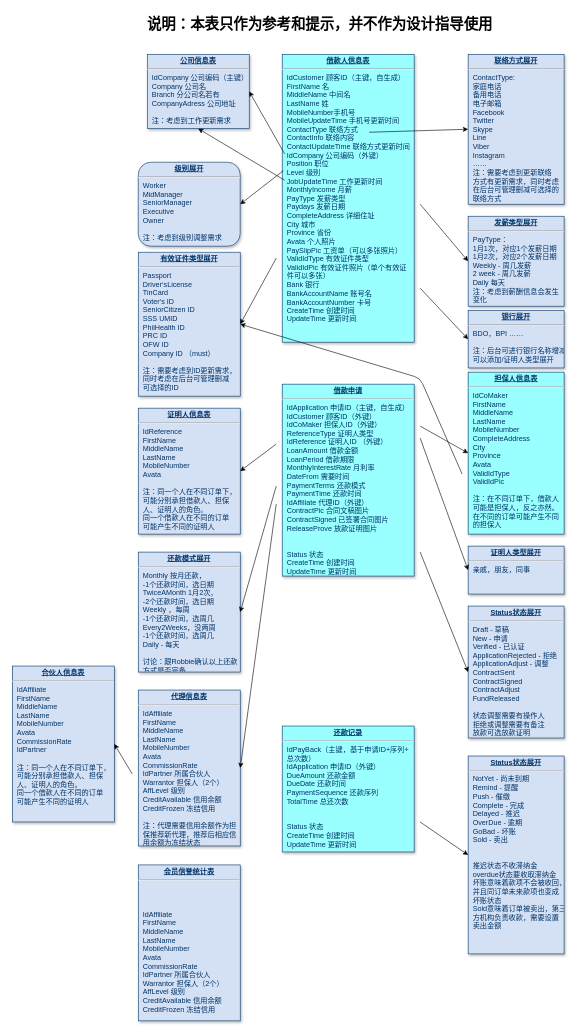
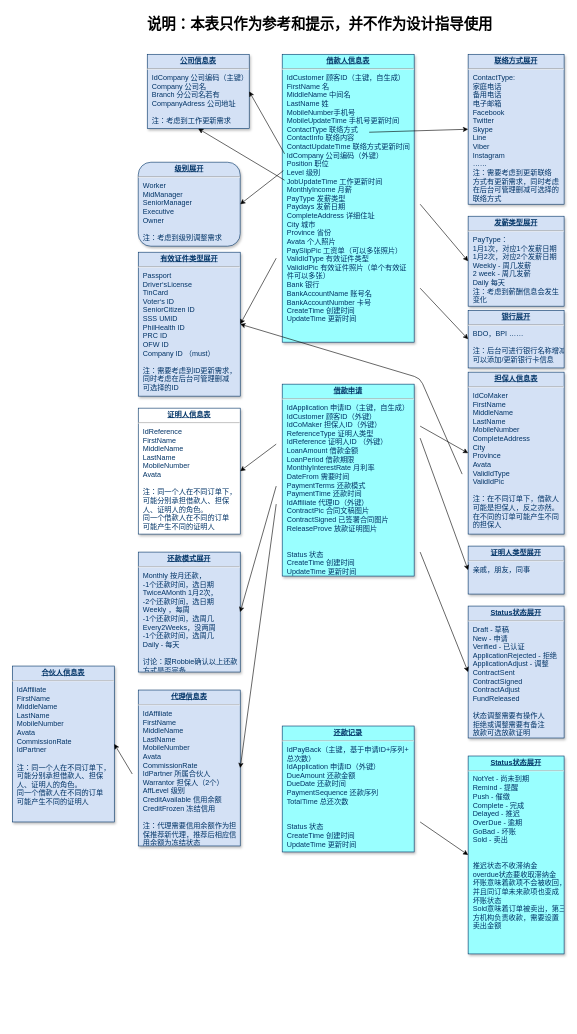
- <mxCell id="23" value="&lt;p style=&quot;margin: 0px ; margin-top: 4px ; text-align: center ; text-decoration: underline&quot;&gt;&lt;b&gt;银行展开&lt;/b&gt;&lt;/p&gt;&lt;hr&gt;&lt;p style=&quot;margin: 0px ; margin-left: 8px&quot;&gt;BDO，BPI ……&lt;/p&gt;&lt;p style=&quot;margin: 0px ; margin-left: 8px&quot;&gt;&lt;br&gt;&lt;/p&gt;&lt;p style=&quot;margin: 0px ; margin-left: 8px&quot;&gt;注：后台可进行银行名称增减&lt;/p&gt;&lt;p style=&quot;margin: 0px ; margin-left: 8px&quot;&gt;可以添加/证明人类型展开&lt;/p&gt;" style="verticalAlign=top;align=left;overflow=fill;fontSize=12;fontFamily=Helvetica;html=1;strokeColor=#003366;shadow=1;fillColor=#D4E1F5;fontColor=#003366" vertex="1" parent="1"><mxGeometry x="780" y="517" width="160" height="96" as="geometry" /></mxCell>
+ <mxCell id="23" value="&lt;p style=&quot;margin: 0px ; margin-top: 4px ; text-align: center ; text-decoration: underline&quot;&gt;&lt;b&gt;银行展开&lt;/b&gt;&lt;/p&gt;&lt;hr&gt;&lt;p style=&quot;margin: 0px ; margin-left: 8px&quot;&gt;BDO，BPI ……&lt;/p&gt;&lt;p style=&quot;margin: 0px ; margin-left: 8px&quot;&gt;&lt;br&gt;&lt;/p&gt;&lt;p style=&quot;margin: 0px ; margin-left: 8px&quot;&gt;注：后台可进行银行名称增减&lt;/p&gt;&lt;p style=&quot;margin: 0px ; margin-left: 8px&quot;&gt;可以添加/更新银行卡信息&lt;/p&gt;" style="verticalAlign=top;align=left;overflow=fill;fontSize=12;fontFamily=Helvetica;html=1;strokeColor=#003366;shadow=1;fillColor=#D4E1F5;fontColor=#003366" vertex="1" parent="1"><mxGeometry x="780" y="517" width="160" height="96" as="geometry" /></mxCell>
- <mxCell id="8" value="&lt;p style=&quot;margin: 0px ; margin-top: 4px ; text-align: center ; text-decoration: underline&quot;&gt;&lt;strong&gt;担保人信息表&lt;/strong&gt;&lt;/p&gt;&lt;hr&gt;&lt;p style=&quot;margin: 0px ; margin-left: 8px&quot;&gt;IdCoMaker&lt;br&gt;&lt;/p&gt;&lt;p style=&quot;margin: 0px ; margin-left: 8px&quot;&gt;FirstName&lt;/p&gt;&lt;p style=&quot;margin: 0px ; margin-left: 8px&quot;&gt;MiddleName&lt;/p&gt;&lt;p style=&quot;margin: 0px ; margin-left: 8px&quot;&gt;LastName&lt;/p&gt;&lt;p style=&quot;margin: 0px ; margin-left: 8px&quot;&gt;MobileNumber&lt;/p&gt;&lt;p style=&quot;margin: 0px ; margin-left: 8px&quot;&gt;CompleteAddress&lt;/p&gt;&lt;p style=&quot;margin: 0px ; margin-left: 8px&quot;&gt;City&lt;/p&gt;&lt;p style=&quot;margin: 0px ; margin-left: 8px&quot;&gt;Province&lt;/p&gt;&lt;p style=&quot;margin: 0px ; margin-left: 8px&quot;&gt;Avata&lt;/p&gt;&lt;p style=&quot;margin: 0px ; margin-left: 8px&quot;&gt;ValidIdType&lt;/p&gt;&lt;p style=&quot;margin: 0px ; margin-left: 8px&quot;&gt;ValidIdPic&lt;/p&gt;&lt;p style=&quot;margin: 0px ; margin-left: 8px&quot;&gt;&lt;br&gt;&lt;/p&gt;&lt;p style=&quot;margin: 0px ; margin-left: 8px&quot;&gt;注：在不同订单下，借款人&lt;/p&gt;&lt;p style=&quot;margin: 0px ; margin-left: 8px&quot;&gt;可能是担保人，反之亦然。&lt;/p&gt;&lt;p style=&quot;margin: 0px ; margin-left: 8px&quot;&gt;在不同的订单可能产生不同&lt;/p&gt;&lt;p style=&quot;margin: 0px ; margin-left: 8px&quot;&gt;的担保人&lt;/p&gt;" style="verticalAlign=top;align=left;overflow=fill;fontSize=12;fontFamily=Helvetica;html=1;strokeColor=#003366;shadow=1;fillColor=#99ffff;fontColor=#003366;" vertex="1" parent="1"><mxGeometry x="780" y="620" width="160" height="270" as="geometry" /></mxCell>
+ <mxCell id="8" value="&lt;p style=&quot;margin: 0px ; margin-top: 4px ; text-align: center ; text-decoration: underline&quot;&gt;&lt;strong&gt;担保人信息表&lt;/strong&gt;&lt;/p&gt;&lt;hr&gt;&lt;p style=&quot;margin: 0px ; margin-left: 8px&quot;&gt;IdCoMaker&lt;br&gt;&lt;/p&gt;&lt;p style=&quot;margin: 0px ; margin-left: 8px&quot;&gt;FirstName&lt;/p&gt;&lt;p style=&quot;margin: 0px ; margin-left: 8px&quot;&gt;MiddleName&lt;/p&gt;&lt;p style=&quot;margin: 0px ; margin-left: 8px&quot;&gt;LastName&lt;/p&gt;&lt;p style=&quot;margin: 0px ; margin-left: 8px&quot;&gt;MobileNumber&lt;/p&gt;&lt;p style=&quot;margin: 0px ; margin-left: 8px&quot;&gt;CompleteAddress&lt;/p&gt;&lt;p style=&quot;margin: 0px ; margin-left: 8px&quot;&gt;City&lt;/p&gt;&lt;p style=&quot;margin: 0px ; margin-left: 8px&quot;&gt;Province&lt;/p&gt;&lt;p style=&quot;margin: 0px ; margin-left: 8px&quot;&gt;Avata&lt;/p&gt;&lt;p style=&quot;margin: 0px ; margin-left: 8px&quot;&gt;ValidIdType&lt;/p&gt;&lt;p style=&quot;margin: 0px ; margin-left: 8px&quot;&gt;ValidIdPic&lt;/p&gt;&lt;p style=&quot;margin: 0px ; margin-left: 8px&quot;&gt;&lt;br&gt;&lt;/p&gt;&lt;p style=&quot;margin: 0px ; margin-left: 8px&quot;&gt;注：在不同订单下，借款人&lt;/p&gt;&lt;p style=&quot;margin: 0px ; margin-left: 8px&quot;&gt;可能是担保人，反之亦然。&lt;/p&gt;&lt;p style=&quot;margin: 0px ; margin-left: 8px&quot;&gt;在不同的订单可能产生不同&lt;/p&gt;&lt;p style=&quot;margin: 0px ; margin-left: 8px&quot;&gt;的担保人&lt;/p&gt;" style="verticalAlign=top;align=left;overflow=fill;fontSize=12;fontFamily=Helvetica;html=1;strokeColor=#003366;shadow=1;fillColor=#D4E1F5;fontColor=#003366" vertex="1" parent="1"><mxGeometry x="780" y="620" width="160" height="270" as="geometry" /></mxCell>
- <mxCell id="18" value="&lt;p style=&quot;margin: 0px ; margin-top: 4px ; text-align: center ; text-decoration: underline&quot;&gt;&lt;b&gt;证明人信息表&lt;/b&gt;&lt;/p&gt;&lt;hr&gt;&lt;p style=&quot;margin: 0px ; margin-left: 8px&quot;&gt;IdReference&lt;br&gt;&lt;/p&gt;&lt;p style=&quot;margin: 0px ; margin-left: 8px&quot;&gt;FirstName&lt;/p&gt;&lt;p style=&quot;margin: 0px ; margin-left: 8px&quot;&gt;MiddleName&lt;/p&gt;&lt;p style=&quot;margin: 0px ; margin-left: 8px&quot;&gt;LastName&lt;/p&gt;&lt;p style=&quot;margin: 0px ; margin-left: 8px&quot;&gt;MobileNumber&lt;/p&gt;&lt;p style=&quot;margin: 0px ; margin-left: 8px&quot;&gt;Avata&lt;/p&gt;&lt;p style=&quot;margin: 0px ; margin-left: 8px&quot;&gt;&lt;br&gt;&lt;/p&gt;&lt;p style=&quot;margin: 0px ; margin-left: 8px&quot;&gt;注：同一个人&lt;span&gt;在不同订单下，&lt;/span&gt;&lt;/p&gt;&lt;p style=&quot;margin: 0px ; margin-left: 8px&quot;&gt;&lt;span&gt;可能分别承担借款人、&lt;/span&gt;&lt;span&gt;担保&lt;/span&gt;&lt;/p&gt;&lt;p style=&quot;margin: 0px ; margin-left: 8px&quot;&gt;&lt;span&gt;人、证明人的角色&lt;/span&gt;&lt;span&gt;。&lt;br&gt;&lt;/span&gt;&lt;/p&gt;&lt;p style=&quot;margin: 0px ; margin-left: 8px&quot;&gt;&lt;span&gt;同一个借款人在不同的订单&lt;/span&gt;&lt;/p&gt;&lt;p style=&quot;margin: 0px ; margin-left: 8px&quot;&gt;&lt;span&gt;可能产生不同的证明人&lt;/span&gt;&lt;/p&gt;" style="verticalAlign=top;align=left;overflow=fill;fontSize=12;fontFamily=Helvetica;html=1;strokeColor=#003366;shadow=1;fillColor=#D4E1F5;fontColor=#003366" vertex="1" parent="1"><mxGeometry x="230" y="680" width="170" height="210" as="geometry" /></mxCell>
+ <mxCell id="18" value="&lt;p style=&quot;margin: 0px ; margin-top: 4px ; text-align: center ; text-decoration: underline&quot;&gt;&lt;b&gt;证明人信息表&lt;/b&gt;&lt;/p&gt;&lt;hr&gt;&lt;p style=&quot;margin: 0px ; margin-left: 8px&quot;&gt;IdReference&lt;br&gt;&lt;/p&gt;&lt;p style=&quot;margin: 0px ; margin-left: 8px&quot;&gt;FirstName&lt;/p&gt;&lt;p style=&quot;margin: 0px ; margin-left: 8px&quot;&gt;MiddleName&lt;/p&gt;&lt;p style=&quot;margin: 0px ; margin-left: 8px&quot;&gt;LastName&lt;/p&gt;&lt;p style=&quot;margin: 0px ; margin-left: 8px&quot;&gt;MobileNumber&lt;/p&gt;&lt;p style=&quot;margin: 0px ; margin-left: 8px&quot;&gt;Avata&lt;/p&gt;&lt;p style=&quot;margin: 0px ; margin-left: 8px&quot;&gt;&lt;br&gt;&lt;/p&gt;&lt;p style=&quot;margin: 0px ; margin-left: 8px&quot;&gt;注：同一个人&lt;span&gt;在不同订单下，&lt;/span&gt;&lt;/p&gt;&lt;p style=&quot;margin: 0px ; margin-left: 8px&quot;&gt;&lt;span&gt;可能分别承担借款人、&lt;/span&gt;&lt;span&gt;担保&lt;/span&gt;&lt;/p&gt;&lt;p style=&quot;margin: 0px ; margin-left: 8px&quot;&gt;&lt;span&gt;人、证明人的角色&lt;/span&gt;&lt;span&gt;。&lt;br&gt;&lt;/span&gt;&lt;/p&gt;&lt;p style=&quot;margin: 0px ; margin-left: 8px&quot;&gt;&lt;span&gt;同一个借款人在不同的订单&lt;/span&gt;&lt;/p&gt;&lt;p style=&quot;margin: 0px ; margin-left: 8px&quot;&gt;&lt;span&gt;可能产生不同的证明人&lt;/span&gt;&lt;/p&gt;" style="verticalAlign=top;align=left;overflow=fill;fontSize=12;fontFamily=Helvetica;html=1;strokeColor=#003366;shadow=1;fillColor=#ffffff;fontColor=#003366;" vertex="1" parent="1"><mxGeometry x="230" y="680" width="170" height="210" as="geometry" /></mxCell>
- <mxCell id="34" value="&lt;p style=&quot;margin: 0px ; margin-top: 4px ; text-align: center ; text-decoration: underline&quot;&gt;&lt;b&gt;Status状态展开&lt;/b&gt;&lt;/p&gt;&lt;hr&gt;&lt;p style=&quot;margin: 0px ; margin-left: 8px&quot;&gt;NotYet - 尚未到期&lt;/p&gt;&lt;p style=&quot;margin: 0px ; margin-left: 8px&quot;&gt;Remind - 提醒&lt;/p&gt;&lt;p style=&quot;margin: 0px ; margin-left: 8px&quot;&gt;Push - 催缴&lt;/p&gt;&lt;p style=&quot;margin: 0px ; margin-left: 8px&quot;&gt;Complete - 完成&lt;/p&gt;&lt;p style=&quot;margin: 0px ; margin-left: 8px&quot;&gt;Delayed - 推迟&lt;/p&gt;&lt;p style=&quot;margin: 0px ; margin-left: 8px&quot;&gt;OverDue - 逾期&lt;/p&gt;&lt;p style=&quot;margin: 0px ; margin-left: 8px&quot;&gt;GoBad - 坏账&lt;/p&gt;&lt;p style=&quot;margin: 0px ; margin-left: 8px&quot;&gt;Sold - 卖出&lt;/p&gt;&lt;p style=&quot;margin: 0px ; margin-left: 8px&quot;&gt;&lt;br&gt;&lt;/p&gt;&lt;p style=&quot;margin: 0px ; margin-left: 8px&quot;&gt;&lt;br&gt;&lt;/p&gt;&lt;p style=&quot;margin: 0px ; margin-left: 8px&quot;&gt;推迟状态不收滞纳金&lt;/p&gt;&lt;p style=&quot;margin: 0px ; margin-left: 8px&quot;&gt;overdue状态要收取滞纳金&lt;/p&gt;&lt;p style=&quot;margin: 0px ; margin-left: 8px&quot;&gt;坏账意味着款项不会被收回，&lt;/p&gt;&lt;p style=&quot;margin: 0px ; margin-left: 8px&quot;&gt;并且同订单未来款项也变成&lt;/p&gt;&lt;p style=&quot;margin: 0px ; margin-left: 8px&quot;&gt;坏账状态&lt;/p&gt;&lt;p style=&quot;margin: 0px ; margin-left: 8px&quot;&gt;Sold意味着订单被卖出，第三&lt;/p&gt;&lt;p style=&quot;margin: 0px ; margin-left: 8px&quot;&gt;方机构负责收款，需要设置&lt;/p&gt;&lt;p style=&quot;margin: 0px ; margin-left: 8px&quot;&gt;卖出金额&lt;/p&gt;" style="verticalAlign=top;align=left;overflow=fill;fontSize=12;fontFamily=Helvetica;html=1;strokeColor=#003366;shadow=1;fillColor=#D4E1F5;fontColor=#003366" vertex="1" parent="1"><mxGeometry x="780" y="1260" width="160" height="330" as="geometry" /></mxCell>
+ <mxCell id="34" value="&lt;p style=&quot;margin: 0px ; margin-top: 4px ; text-align: center ; text-decoration: underline&quot;&gt;&lt;b&gt;Status状态展开&lt;/b&gt;&lt;/p&gt;&lt;hr&gt;&lt;p style=&quot;margin: 0px ; margin-left: 8px&quot;&gt;NotYet - 尚未到期&lt;/p&gt;&lt;p style=&quot;margin: 0px ; margin-left: 8px&quot;&gt;Remind - 提醒&lt;/p&gt;&lt;p style=&quot;margin: 0px ; margin-left: 8px&quot;&gt;Push - 催缴&lt;/p&gt;&lt;p style=&quot;margin: 0px ; margin-left: 8px&quot;&gt;Complete - 完成&lt;/p&gt;&lt;p style=&quot;margin: 0px ; margin-left: 8px&quot;&gt;Delayed - 推迟&lt;/p&gt;&lt;p style=&quot;margin: 0px ; margin-left: 8px&quot;&gt;OverDue - 逾期&lt;/p&gt;&lt;p style=&quot;margin: 0px ; margin-left: 8px&quot;&gt;GoBad - 坏账&lt;/p&gt;&lt;p style=&quot;margin: 0px ; margin-left: 8px&quot;&gt;Sold - 卖出&lt;/p&gt;&lt;p style=&quot;margin: 0px ; margin-left: 8px&quot;&gt;&lt;br&gt;&lt;/p&gt;&lt;p style=&quot;margin: 0px ; margin-left: 8px&quot;&gt;&lt;br&gt;&lt;/p&gt;&lt;p style=&quot;margin: 0px ; margin-left: 8px&quot;&gt;推迟状态不收滞纳金&lt;/p&gt;&lt;p style=&quot;margin: 0px ; margin-left: 8px&quot;&gt;overdue状态要收取滞纳金&lt;/p&gt;&lt;p style=&quot;margin: 0px ; margin-left: 8px&quot;&gt;坏账意味着款项不会被收回，&lt;/p&gt;&lt;p style=&quot;margin: 0px ; margin-left: 8px&quot;&gt;并且同订单未来款项也变成&lt;/p&gt;&lt;p style=&quot;margin: 0px ; margin-left: 8px&quot;&gt;坏账状态&lt;/p&gt;&lt;p style=&quot;margin: 0px ; margin-left: 8px&quot;&gt;Sold意味着订单被卖出，第三&lt;/p&gt;&lt;p style=&quot;margin: 0px ; margin-left: 8px&quot;&gt;方机构负责收款，需要设置&lt;/p&gt;&lt;p style=&quot;margin: 0px ; margin-left: 8px&quot;&gt;卖出金额&lt;/p&gt;" style="verticalAlign=top;align=left;overflow=fill;fontSize=12;fontFamily=Helvetica;html=1;strokeColor=#003366;shadow=1;fillColor=#99ffff;fontColor=#003366;" vertex="1" parent="1"><mxGeometry x="780" y="1260" width="160" height="330" as="geometry" /></mxCell>
- <mxCell id="36" value="&lt;p style=&quot;margin: 0px ; margin-top: 4px ; text-align: center ; text-decoration: underline&quot;&gt;&lt;b&gt;会员信誉统计表&lt;/b&gt;&lt;/p&gt;&lt;hr&gt;&lt;p style=&quot;margin: 0px ; margin-left: 8px&quot;&gt;&lt;br&gt;&lt;/p&gt;&lt;p style=&quot;margin: 0px ; margin-left: 8px&quot;&gt;&lt;br&gt;&lt;/p&gt;&lt;p style=&quot;margin: 0px ; margin-left: 8px&quot;&gt;&lt;br&gt;&lt;/p&gt;&lt;p style=&quot;margin: 0px ; margin-left: 8px&quot;&gt;IdAffiliate&lt;br&gt;&lt;/p&gt;&lt;p style=&quot;margin: 0px ; margin-left: 8px&quot;&gt;FirstName&lt;/p&gt;&lt;p style=&quot;margin: 0px ; margin-left: 8px&quot;&gt;MiddleName&lt;/p&gt;&lt;p style=&quot;margin: 0px ; margin-left: 8px&quot;&gt;LastName&lt;/p&gt;&lt;p style=&quot;margin: 0px ; margin-left: 8px&quot;&gt;MobileNumber&lt;/p&gt;&lt;p style=&quot;margin: 0px ; margin-left: 8px&quot;&gt;Avata&lt;/p&gt;&lt;p style=&quot;margin: 0px ; margin-left: 8px&quot;&gt;CommissionRate&lt;/p&gt;&lt;p style=&quot;margin: 0px ; margin-left: 8px&quot;&gt;IdPartner 所属合伙人&lt;/p&gt;&lt;p style=&quot;margin: 0px ; margin-left: 8px&quot;&gt;Warrantor 担保人（2个）&lt;/p&gt;&lt;p style=&quot;margin: 0px ; margin-left: 8px&quot;&gt;AffLevel 级别&lt;/p&gt;&lt;p style=&quot;margin: 0px ; margin-left: 8px&quot;&gt;CreditAvailable 信用余额&lt;/p&gt;&lt;p style=&quot;margin: 0px ; margin-left: 8px&quot;&gt;CreditFrozen 冻结信用&lt;/p&gt;&lt;p style=&quot;margin: 0px ; margin-left: 8px&quot;&gt;&lt;br&gt;&lt;/p&gt;&lt;p style=&quot;margin: 0px ; margin-left: 8px&quot;&gt;注：代理需要信用余额作为担&lt;/p&gt;&lt;p style=&quot;margin: 0px ; margin-left: 8px&quot;&gt;保推荐新代理，推荐后相应信&lt;/p&gt;&lt;p style=&quot;margin: 0px ; margin-left: 8px&quot;&gt;用余额为冻结状态&lt;/p&gt;" style="verticalAlign=top;align=left;overflow=fill;fontSize=12;fontFamily=Helvetica;html=1;strokeColor=#003366;shadow=1;fillColor=#D4E1F5;fontColor=#003366" vertex="1" parent="1"><mxGeometry x="230" y="1441.6" width="170" height="260" as="geometry" /></mxCell>
